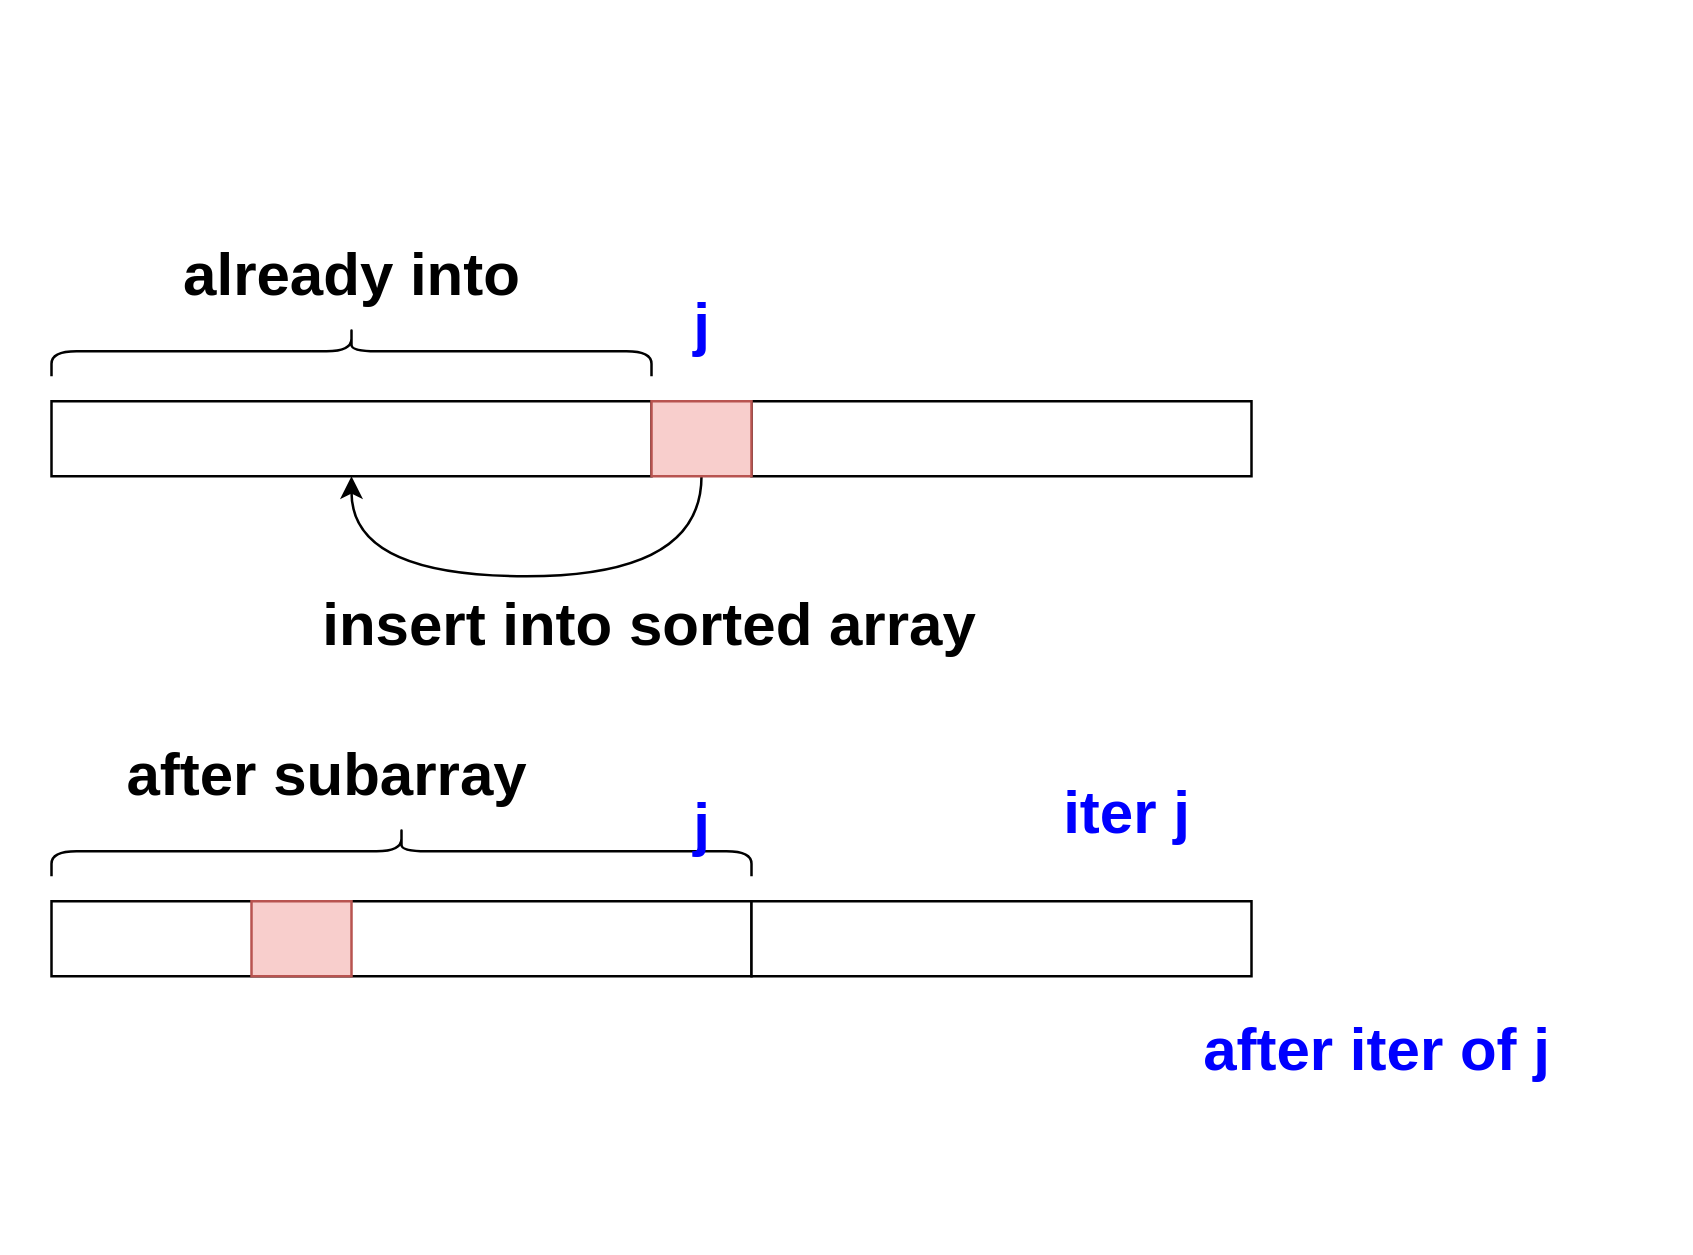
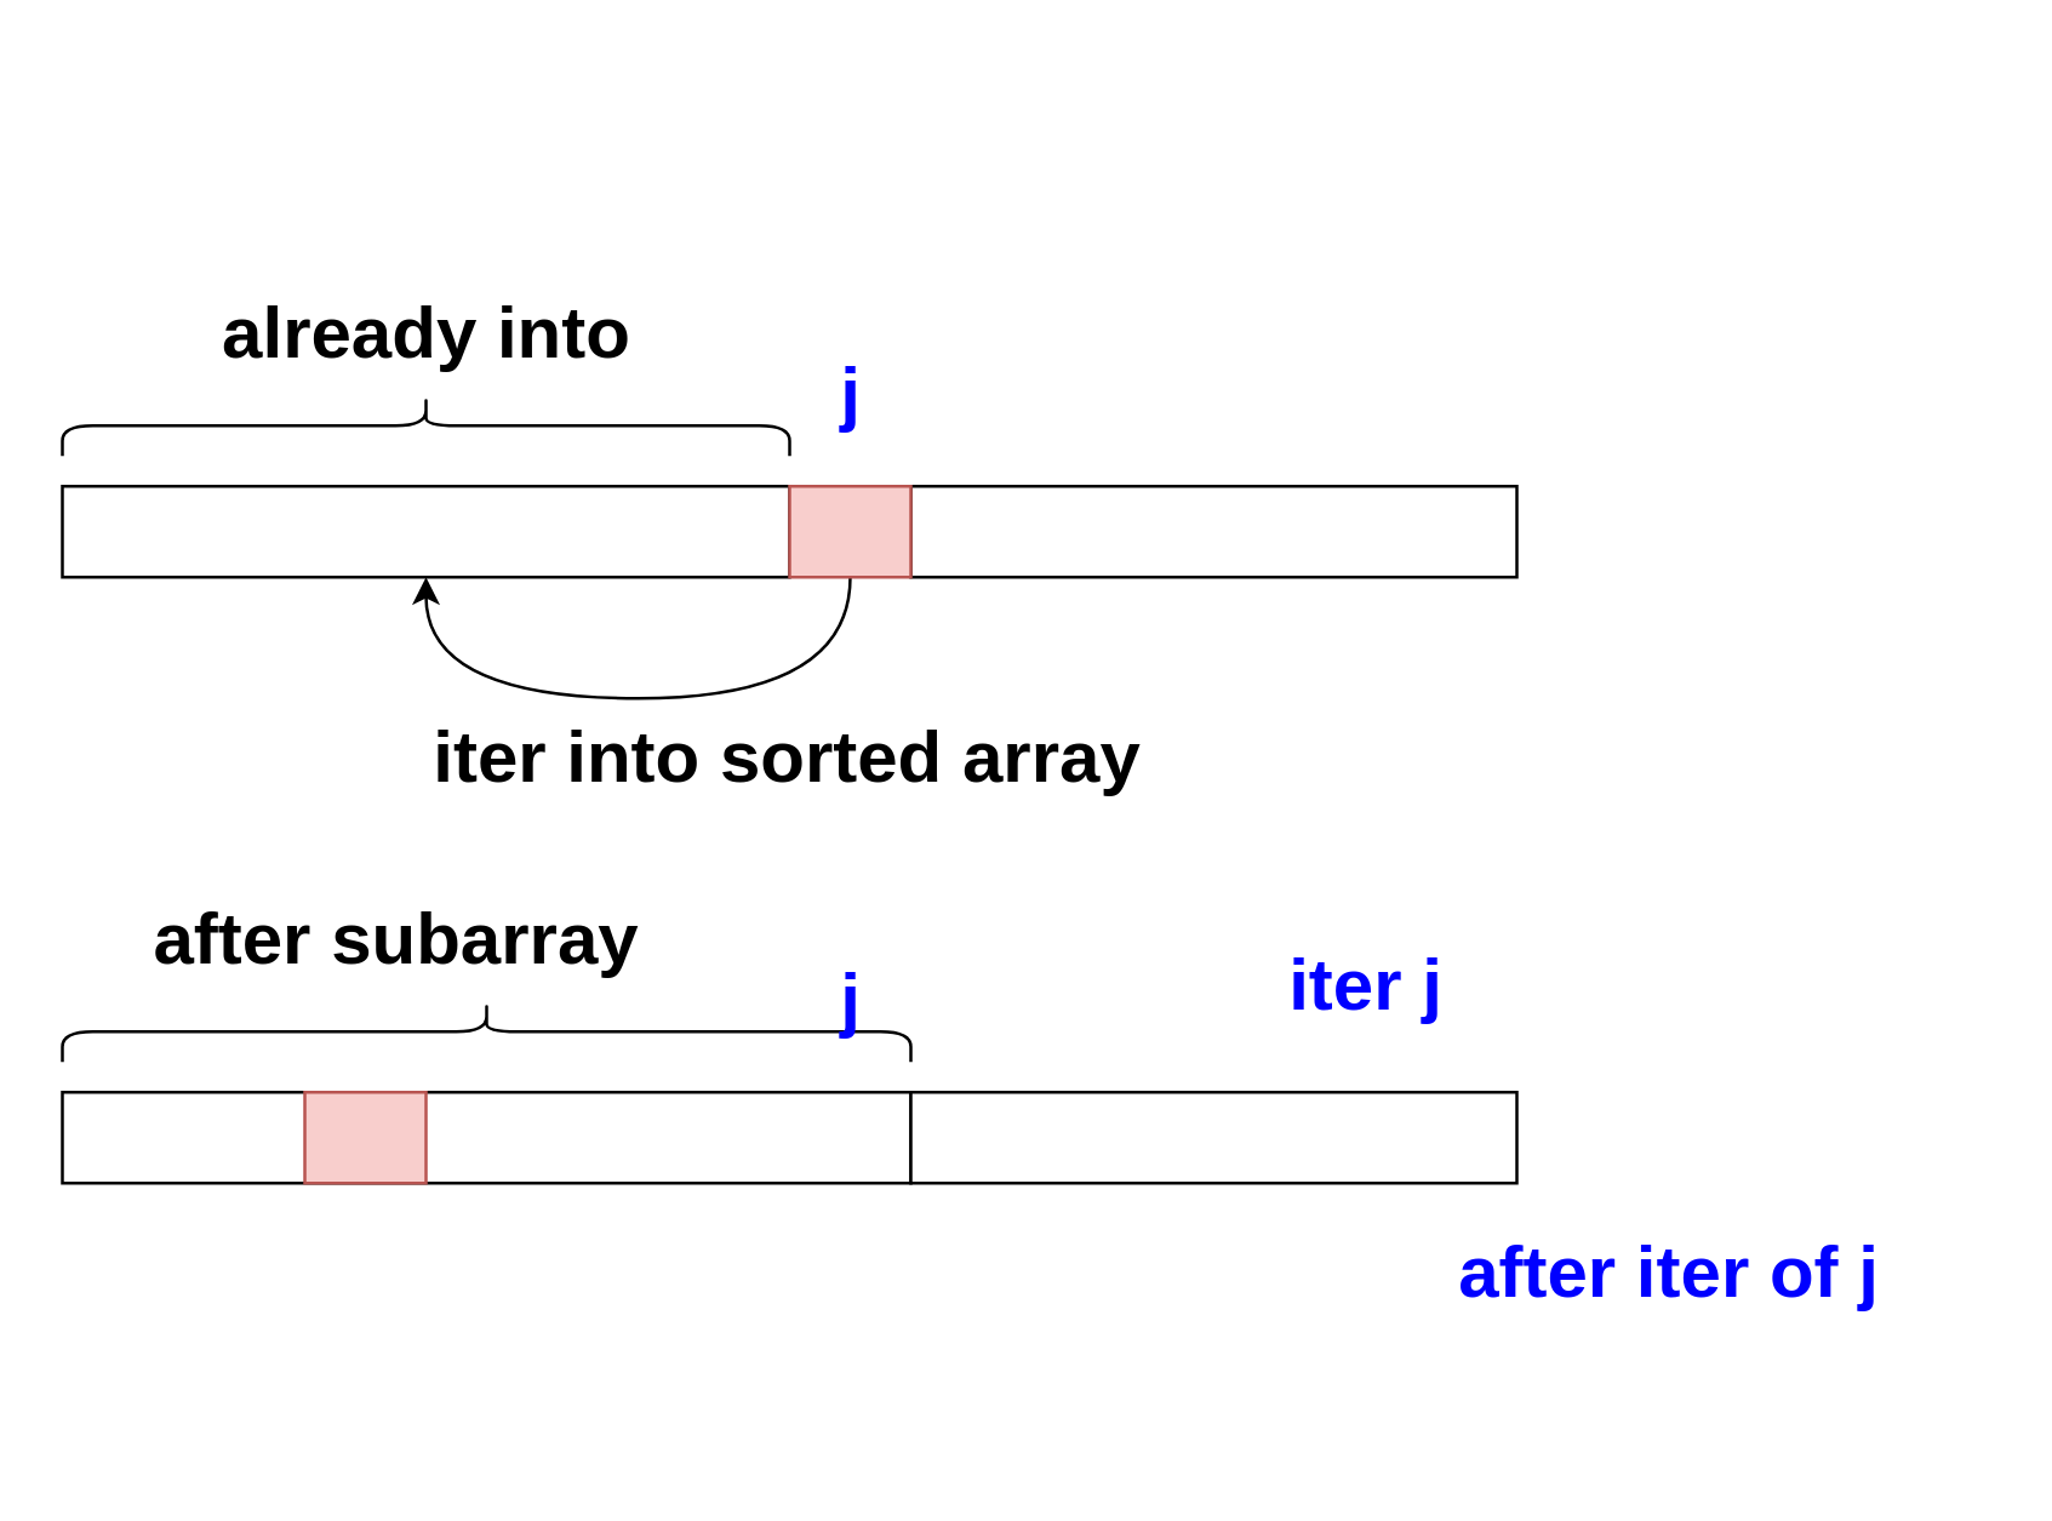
- <mxCell id="13" value="insert into sorted array" style="text;strokeColor=none;fillColor=none;html=1;fontSize=24;fontStyle=1;verticalAlign=middle;align=center;" vertex="1" parent="1"><mxGeometry x="113.5" y="230" width="291" height="40" as="geometry" /></mxCell>
+ <mxCell id="13" value="iter into sorted array" style="text;strokeColor=none;fillColor=none;html=1;fontSize=24;fontStyle=1;verticalAlign=middle;align=center;" vertex="1" parent="1"><mxGeometry x="113.5" y="230" width="291" height="40" as="geometry" /></mxCell>
